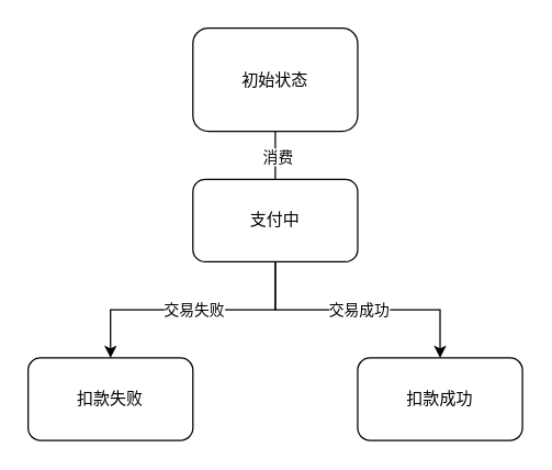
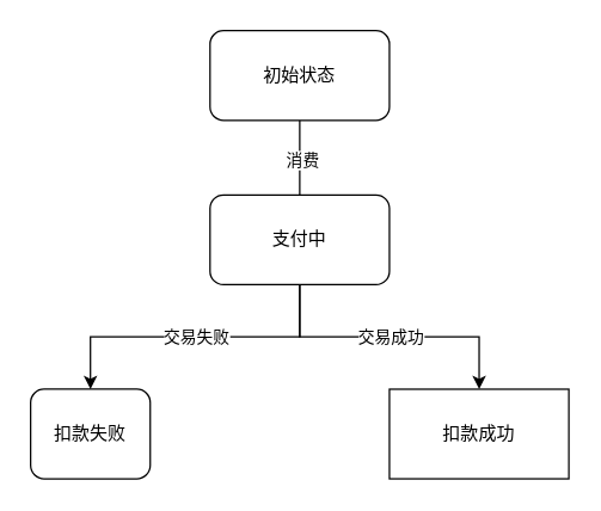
- <mxCell id="4" value="初始状态" style="rounded=1;whiteSpace=wrap;html=1;" parent="1" vertex="1"><mxGeometry x="140" y="20" width="120" height="75" as="geometry" /></mxCell>
+ <mxCell id="4" value="初始状态" style="rounded=1;whiteSpace=wrap;html=1;" parent="1" vertex="1"><mxGeometry x="140" y="20" width="120" height="60" as="geometry" /></mxCell>
- <mxCell id="11" value="扣款失败" style="rounded=1;whiteSpace=wrap;html=1;" parent="1" vertex="1"><mxGeometry x="20" y="260" width="120" height="60" as="geometry" /></mxCell>
+ <mxCell id="11" value="扣款失败" style="rounded=1;whiteSpace=wrap;html=1;" parent="1" vertex="1"><mxGeometry x="20" y="260" width="80" height="60" as="geometry" /></mxCell>
- <mxCell id="10" value="扣款成功" style="rounded=1;whiteSpace=wrap;html=1;" parent="1" vertex="1"><mxGeometry x="260" y="260" width="120" height="60" as="geometry" /></mxCell>
+ <mxCell id="10" value="扣款成功" style="whiteSpace=wrap;html=1;rounded=0;" parent="1" vertex="1"><mxGeometry x="260" y="260" width="120" height="60" as="geometry" /></mxCell>
